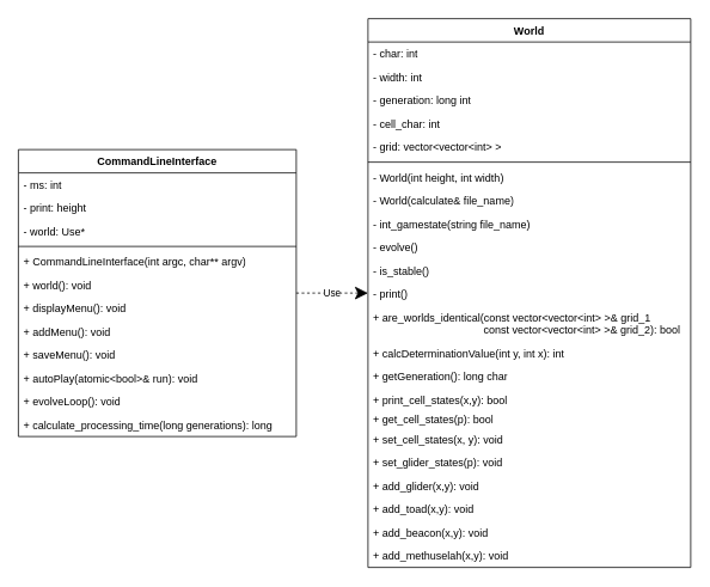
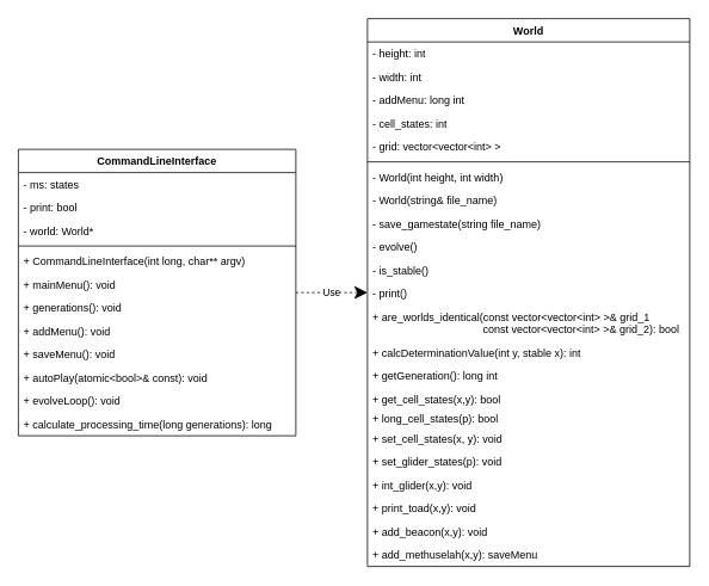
- <mxCell id="3" value="- char: int" style="text;strokeColor=none;fillColor=none;align=left;verticalAlign=top;spacingLeft=4;spacingRight=4;overflow=hidden;rotatable=0;points=[[0,0.5],[1,0.5]];portConstraint=eastwest;whiteSpace=wrap;html=1;" parent="2" vertex="1"><mxGeometry y="26" width="360" height="26" as="geometry" /></mxCell>
+ <mxCell id="3" value="- height: int" style="text;strokeColor=none;fillColor=none;align=left;verticalAlign=top;spacingLeft=4;spacingRight=4;overflow=hidden;rotatable=0;points=[[0,0.5],[1,0.5]];portConstraint=eastwest;whiteSpace=wrap;html=1;" parent="2" vertex="1"><mxGeometry y="26" width="360" height="26" as="geometry" /></mxCell>
- <mxCell id="5" value="- generation: long int" style="text;strokeColor=none;fillColor=none;align=left;verticalAlign=top;spacingLeft=4;spacingRight=4;overflow=hidden;rotatable=0;points=[[0,0.5],[1,0.5]];portConstraint=eastwest;whiteSpace=wrap;html=1;" parent="2" vertex="1"><mxGeometry y="78" width="360" height="26" as="geometry" /></mxCell>
+ <mxCell id="5" value="- addMenu: long int" style="text;strokeColor=none;fillColor=none;align=left;verticalAlign=top;spacingLeft=4;spacingRight=4;overflow=hidden;rotatable=0;points=[[0,0.5],[1,0.5]];portConstraint=eastwest;whiteSpace=wrap;html=1;" parent="2" vertex="1"><mxGeometry y="78" width="360" height="26" as="geometry" /></mxCell>
- <mxCell id="6" value="- cell_char: int" style="text;strokeColor=none;fillColor=none;align=left;verticalAlign=top;spacingLeft=4;spacingRight=4;overflow=hidden;rotatable=0;points=[[0,0.5],[1,0.5]];portConstraint=eastwest;whiteSpace=wrap;html=1;" parent="2" vertex="1"><mxGeometry y="104" width="360" height="26" as="geometry" /></mxCell>
+ <mxCell id="6" value="- cell_states: int" style="text;strokeColor=none;fillColor=none;align=left;verticalAlign=top;spacingLeft=4;spacingRight=4;overflow=hidden;rotatable=0;points=[[0,0.5],[1,0.5]];portConstraint=eastwest;whiteSpace=wrap;html=1;" parent="2" vertex="1"><mxGeometry y="104" width="360" height="26" as="geometry" /></mxCell>
- <mxCell id="27" value="- ms: int" style="text;strokeColor=none;fillColor=none;align=left;verticalAlign=top;spacingLeft=4;spacingRight=4;overflow=hidden;rotatable=0;points=[[0,0.5],[1,0.5]];portConstraint=eastwest;whiteSpace=wrap;html=1;" parent="26" vertex="1"><mxGeometry y="26" width="310" height="26" as="geometry" /></mxCell>
+ <mxCell id="27" value="- ms: states" style="text;strokeColor=none;fillColor=none;align=left;verticalAlign=top;spacingLeft=4;spacingRight=4;overflow=hidden;rotatable=0;points=[[0,0.5],[1,0.5]];portConstraint=eastwest;whiteSpace=wrap;html=1;" parent="26" vertex="1"><mxGeometry y="26" width="310" height="26" as="geometry" /></mxCell>
- <mxCell id="10" value="&lt;div&gt;- World(calculate&amp;amp; file_name)&lt;br&gt;&lt;/div&gt;" style="text;strokeColor=none;fillColor=none;align=left;verticalAlign=top;spacingLeft=4;spacingRight=4;overflow=hidden;rotatable=0;points=[[0,0.5],[1,0.5]];portConstraint=eastwest;whiteSpace=wrap;html=1;" vertex="1" parent="2"><mxGeometry y="190" width="360" height="26" as="geometry" /></mxCell>
+ <mxCell id="10" value="&lt;div&gt;- World(string&amp;amp; file_name)&lt;br&gt;&lt;/div&gt;" style="text;strokeColor=none;fillColor=none;align=left;verticalAlign=top;spacingLeft=4;spacingRight=4;overflow=hidden;rotatable=0;points=[[0,0.5],[1,0.5]];portConstraint=eastwest;whiteSpace=wrap;html=1;" vertex="1" parent="2"><mxGeometry y="190" width="360" height="26" as="geometry" /></mxCell>
- <mxCell id="28" value="- print: height" style="text;strokeColor=none;fillColor=none;align=left;verticalAlign=top;spacingLeft=4;spacingRight=4;overflow=hidden;rotatable=0;points=[[0,0.5],[1,0.5]];portConstraint=eastwest;whiteSpace=wrap;html=1;" parent="26" vertex="1"><mxGeometry y="52" width="310" height="26" as="geometry" /></mxCell>
+ <mxCell id="28" value="- print: bool" style="text;strokeColor=none;fillColor=none;align=left;verticalAlign=top;spacingLeft=4;spacingRight=4;overflow=hidden;rotatable=0;points=[[0,0.5],[1,0.5]];portConstraint=eastwest;whiteSpace=wrap;html=1;" parent="26" vertex="1"><mxGeometry y="52" width="310" height="26" as="geometry" /></mxCell>
- <mxCell id="11" value="- int_gamestate(string file_name)" style="text;strokeColor=none;fillColor=none;align=left;verticalAlign=top;spacingLeft=4;spacingRight=4;overflow=hidden;rotatable=0;points=[[0,0.5],[1,0.5]];portConstraint=eastwest;whiteSpace=wrap;html=1;" parent="2" vertex="1"><mxGeometry y="216" width="360" height="26" as="geometry" /></mxCell>
+ <mxCell id="11" value="- save_gamestate(string file_name)" style="text;strokeColor=none;fillColor=none;align=left;verticalAlign=top;spacingLeft=4;spacingRight=4;overflow=hidden;rotatable=0;points=[[0,0.5],[1,0.5]];portConstraint=eastwest;whiteSpace=wrap;html=1;" parent="2" vertex="1"><mxGeometry y="216" width="360" height="26" as="geometry" /></mxCell>
- <mxCell id="29" value="- world: Use*" style="text;strokeColor=none;fillColor=none;align=left;verticalAlign=top;spacingLeft=4;spacingRight=4;overflow=hidden;rotatable=0;points=[[0,0.5],[1,0.5]];portConstraint=eastwest;whiteSpace=wrap;html=1;" vertex="1" parent="26"><mxGeometry y="78" width="310" height="26" as="geometry" /></mxCell>
+ <mxCell id="29" value="- world: World*" style="text;strokeColor=none;fillColor=none;align=left;verticalAlign=top;spacingLeft=4;spacingRight=4;overflow=hidden;rotatable=0;points=[[0,0.5],[1,0.5]];portConstraint=eastwest;whiteSpace=wrap;html=1;" vertex="1" parent="26"><mxGeometry y="78" width="310" height="26" as="geometry" /></mxCell>
- <mxCell id="31" value="+ CommandLineInterface(int argc, char** argv)" style="text;strokeColor=none;fillColor=none;align=left;verticalAlign=top;spacingLeft=4;spacingRight=4;overflow=hidden;rotatable=0;points=[[0,0.5],[1,0.5]];portConstraint=eastwest;whiteSpace=wrap;html=1;" vertex="1" parent="26"><mxGeometry y="112" width="310" height="26" as="geometry" /></mxCell>
+ <mxCell id="31" value="+ CommandLineInterface(int long, char** argv)" style="text;strokeColor=none;fillColor=none;align=left;verticalAlign=top;spacingLeft=4;spacingRight=4;overflow=hidden;rotatable=0;points=[[0,0.5],[1,0.5]];portConstraint=eastwest;whiteSpace=wrap;html=1;" vertex="1" parent="26"><mxGeometry y="112" width="310" height="26" as="geometry" /></mxCell>
- <mxCell id="32" value="+ world(): void" style="text;strokeColor=none;fillColor=none;align=left;verticalAlign=top;spacingLeft=4;spacingRight=4;overflow=hidden;rotatable=0;points=[[0,0.5],[1,0.5]];portConstraint=eastwest;whiteSpace=wrap;html=1;" vertex="1" parent="26"><mxGeometry y="138" width="310" height="26" as="geometry" /></mxCell>
+ <mxCell id="32" value="+ mainMenu(): void" style="text;strokeColor=none;fillColor=none;align=left;verticalAlign=top;spacingLeft=4;spacingRight=4;overflow=hidden;rotatable=0;points=[[0,0.5],[1,0.5]];portConstraint=eastwest;whiteSpace=wrap;html=1;" vertex="1" parent="26"><mxGeometry y="138" width="310" height="26" as="geometry" /></mxCell>
- <mxCell id="33" value="+ displayMenu(): void" style="text;strokeColor=none;fillColor=none;align=left;verticalAlign=top;spacingLeft=4;spacingRight=4;overflow=hidden;rotatable=0;points=[[0,0.5],[1,0.5]];portConstraint=eastwest;whiteSpace=wrap;html=1;" vertex="1" parent="26"><mxGeometry y="164" width="310" height="26" as="geometry" /></mxCell>
+ <mxCell id="33" value="+ generations(): void" style="text;strokeColor=none;fillColor=none;align=left;verticalAlign=top;spacingLeft=4;spacingRight=4;overflow=hidden;rotatable=0;points=[[0,0.5],[1,0.5]];portConstraint=eastwest;whiteSpace=wrap;html=1;" vertex="1" parent="26"><mxGeometry y="164" width="310" height="26" as="geometry" /></mxCell>
- <mxCell id="16" value="&lt;div&gt;+ calcDeterminationValue(int y, int x): int&lt;/div&gt;" style="text;strokeColor=none;fillColor=none;align=left;verticalAlign=top;spacingLeft=4;spacingRight=4;overflow=hidden;rotatable=0;points=[[0,0.5],[1,0.5]];portConstraint=eastwest;whiteSpace=wrap;html=1;" parent="2" vertex="1"><mxGeometry y="360" width="360" height="26" as="geometry" /></mxCell>
+ <mxCell id="16" value="&lt;div&gt;+ calcDeterminationValue(int y, stable x): int&lt;/div&gt;" style="text;strokeColor=none;fillColor=none;align=left;verticalAlign=top;spacingLeft=4;spacingRight=4;overflow=hidden;rotatable=0;points=[[0,0.5],[1,0.5]];portConstraint=eastwest;whiteSpace=wrap;html=1;" parent="2" vertex="1"><mxGeometry y="360" width="360" height="26" as="geometry" /></mxCell>
- <mxCell id="17" value="+ getGeneration(): long char" style="text;strokeColor=none;fillColor=none;align=left;verticalAlign=top;spacingLeft=4;spacingRight=4;overflow=hidden;rotatable=0;points=[[0,0.5],[1,0.5]];portConstraint=eastwest;whiteSpace=wrap;html=1;" parent="2" vertex="1"><mxGeometry y="386" width="360" height="26" as="geometry" /></mxCell>
+ <mxCell id="17" value="+ getGeneration(): long int" style="text;strokeColor=none;fillColor=none;align=left;verticalAlign=top;spacingLeft=4;spacingRight=4;overflow=hidden;rotatable=0;points=[[0,0.5],[1,0.5]];portConstraint=eastwest;whiteSpace=wrap;html=1;" parent="2" vertex="1"><mxGeometry y="386" width="360" height="26" as="geometry" /></mxCell>
- <mxCell id="36" value="+ autoPlay(atomic&amp;lt;bool&amp;gt;&amp;amp; run): void" style="text;strokeColor=none;fillColor=none;align=left;verticalAlign=top;spacingLeft=4;spacingRight=4;overflow=hidden;rotatable=0;points=[[0,0.5],[1,0.5]];portConstraint=eastwest;whiteSpace=wrap;html=1;" vertex="1" parent="26"><mxGeometry y="242" width="310" height="26" as="geometry" /></mxCell>
+ <mxCell id="36" value="+ autoPlay(atomic&amp;lt;bool&amp;gt;&amp;amp; const): void" style="text;strokeColor=none;fillColor=none;align=left;verticalAlign=top;spacingLeft=4;spacingRight=4;overflow=hidden;rotatable=0;points=[[0,0.5],[1,0.5]];portConstraint=eastwest;whiteSpace=wrap;html=1;" vertex="1" parent="26"><mxGeometry y="242" width="310" height="26" as="geometry" /></mxCell>
- <mxCell id="18" value="+ print_cell_states(x,y): bool" style="text;strokeColor=none;fillColor=none;align=left;verticalAlign=top;spacingLeft=4;spacingRight=4;overflow=hidden;rotatable=0;points=[[0,0.5],[1,0.5]];portConstraint=eastwest;whiteSpace=wrap;html=1;" parent="2" vertex="1"><mxGeometry y="412" width="360" height="22" as="geometry" /></mxCell>
+ <mxCell id="18" value="+ get_cell_states(x,y): bool" style="text;strokeColor=none;fillColor=none;align=left;verticalAlign=top;spacingLeft=4;spacingRight=4;overflow=hidden;rotatable=0;points=[[0,0.5],[1,0.5]];portConstraint=eastwest;whiteSpace=wrap;html=1;" parent="2" vertex="1"><mxGeometry y="412" width="360" height="22" as="geometry" /></mxCell>
- <mxCell id="19" value="+ get_cell_states(p): bool" style="text;strokeColor=none;fillColor=none;align=left;verticalAlign=top;spacingLeft=4;spacingRight=4;overflow=hidden;rotatable=0;points=[[0,0.5],[1,0.5]];portConstraint=eastwest;whiteSpace=wrap;html=1;" parent="2" vertex="1"><mxGeometry y="434" width="360" height="22" as="geometry" /></mxCell>
+ <mxCell id="19" value="+ long_cell_states(p): bool" style="text;strokeColor=none;fillColor=none;align=left;verticalAlign=top;spacingLeft=4;spacingRight=4;overflow=hidden;rotatable=0;points=[[0,0.5],[1,0.5]];portConstraint=eastwest;whiteSpace=wrap;html=1;" parent="2" vertex="1"><mxGeometry y="434" width="360" height="22" as="geometry" /></mxCell>
- <mxCell id="22" value="+ add_glider(x,y): void" style="text;strokeColor=none;fillColor=none;align=left;verticalAlign=top;spacingLeft=4;spacingRight=4;overflow=hidden;rotatable=0;points=[[0,0.5],[1,0.5]];portConstraint=eastwest;whiteSpace=wrap;html=1;" parent="2" vertex="1"><mxGeometry y="508" width="360" height="26" as="geometry" /></mxCell>
+ <mxCell id="22" value="+ int_glider(x,y): void" style="text;strokeColor=none;fillColor=none;align=left;verticalAlign=top;spacingLeft=4;spacingRight=4;overflow=hidden;rotatable=0;points=[[0,0.5],[1,0.5]];portConstraint=eastwest;whiteSpace=wrap;html=1;" parent="2" vertex="1"><mxGeometry y="508" width="360" height="26" as="geometry" /></mxCell>
- <mxCell id="23" value="+ add_toad(x,y): void" style="text;strokeColor=none;fillColor=none;align=left;verticalAlign=top;spacingLeft=4;spacingRight=4;overflow=hidden;rotatable=0;points=[[0,0.5],[1,0.5]];portConstraint=eastwest;whiteSpace=wrap;html=1;" parent="2" vertex="1"><mxGeometry y="534" width="360" height="26" as="geometry" /></mxCell>
+ <mxCell id="23" value="+ print_toad(x,y): void" style="text;strokeColor=none;fillColor=none;align=left;verticalAlign=top;spacingLeft=4;spacingRight=4;overflow=hidden;rotatable=0;points=[[0,0.5],[1,0.5]];portConstraint=eastwest;whiteSpace=wrap;html=1;" parent="2" vertex="1"><mxGeometry y="534" width="360" height="26" as="geometry" /></mxCell>
- <mxCell id="25" value="+ add_methuselah(x,y): void" style="text;strokeColor=none;fillColor=none;align=left;verticalAlign=top;spacingLeft=4;spacingRight=4;overflow=hidden;rotatable=0;points=[[0,0.5],[1,0.5]];portConstraint=eastwest;whiteSpace=wrap;html=1;" parent="2" vertex="1"><mxGeometry y="586" width="360" height="26" as="geometry" /></mxCell>
+ <mxCell id="25" value="+ add_methuselah(x,y): saveMenu" style="text;strokeColor=none;fillColor=none;align=left;verticalAlign=top;spacingLeft=4;spacingRight=4;overflow=hidden;rotatable=0;points=[[0,0.5],[1,0.5]];portConstraint=eastwest;whiteSpace=wrap;html=1;" parent="2" vertex="1"><mxGeometry y="586" width="360" height="26" as="geometry" /></mxCell>
